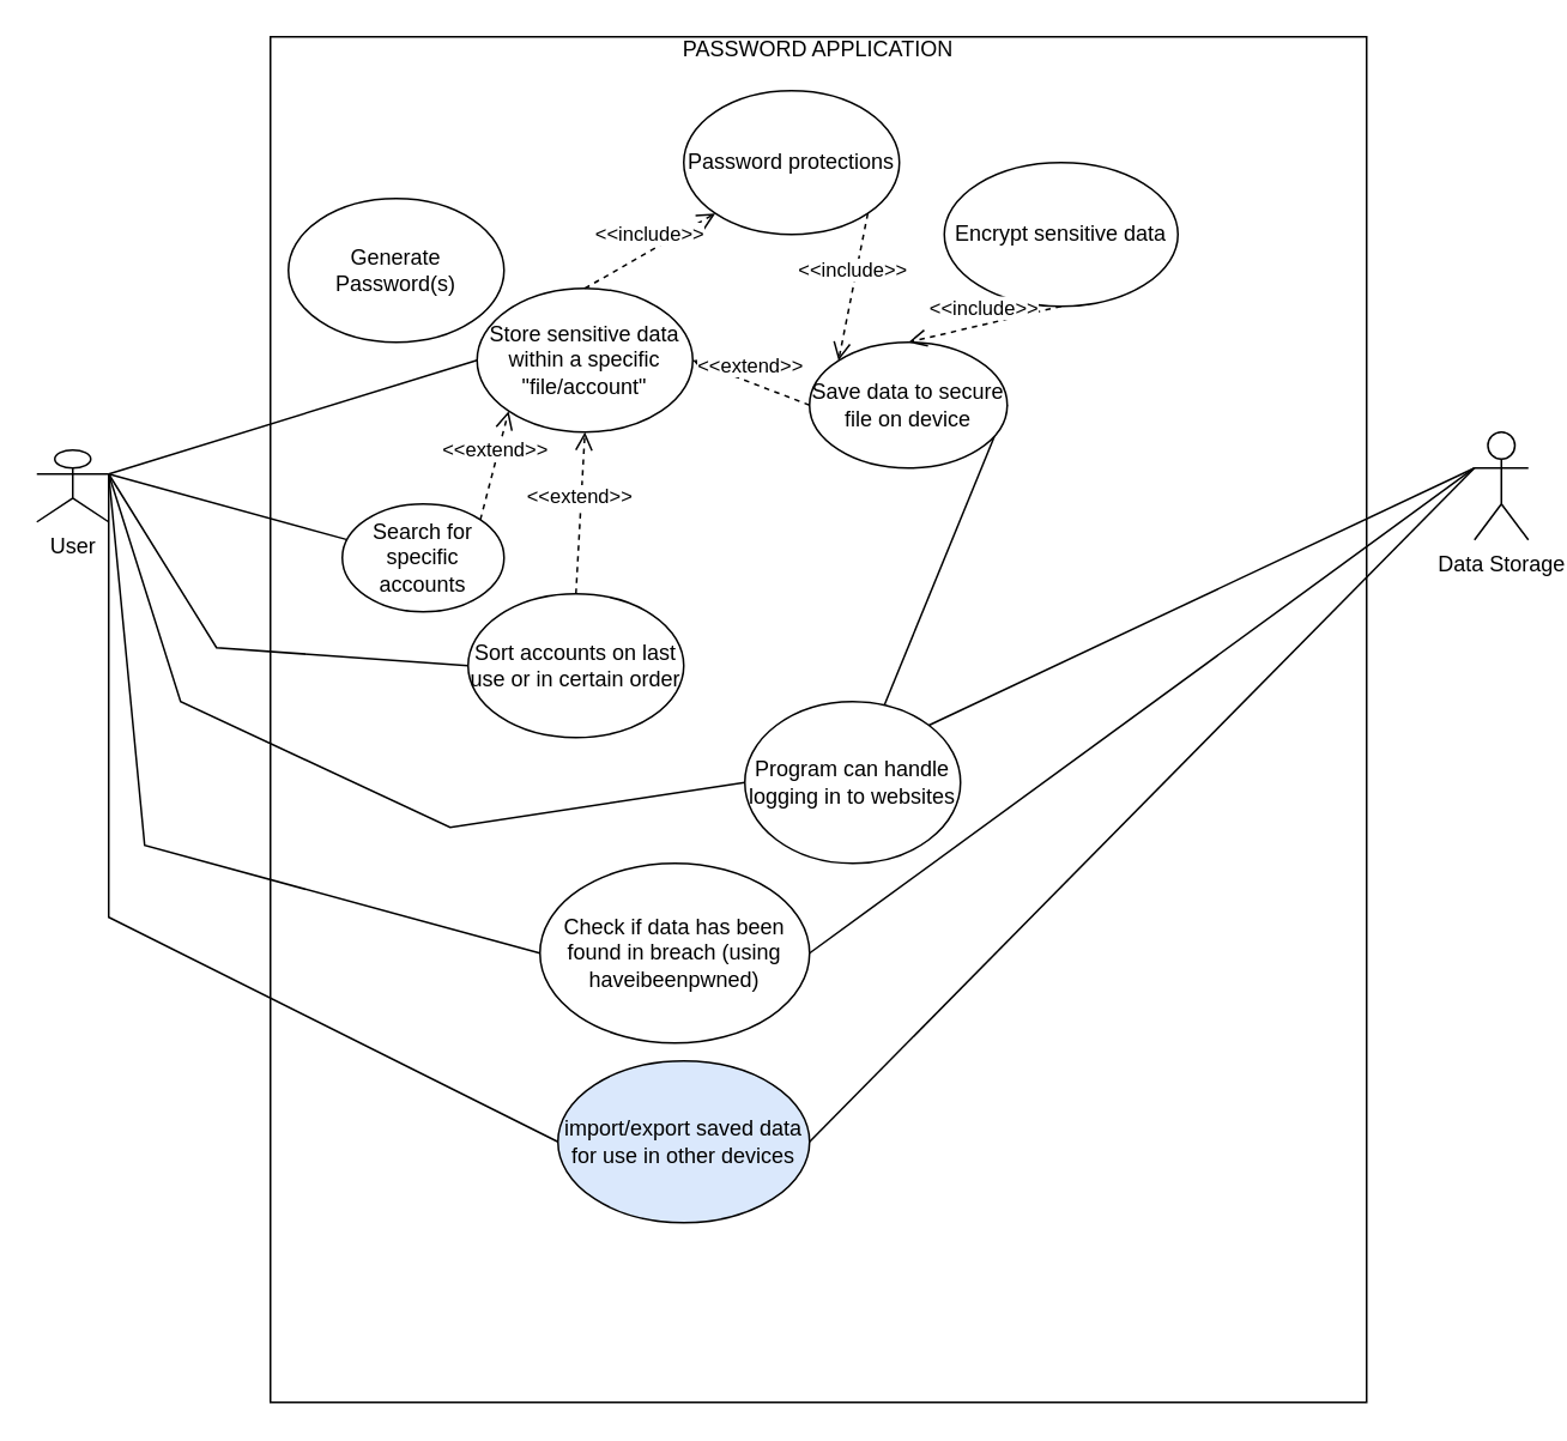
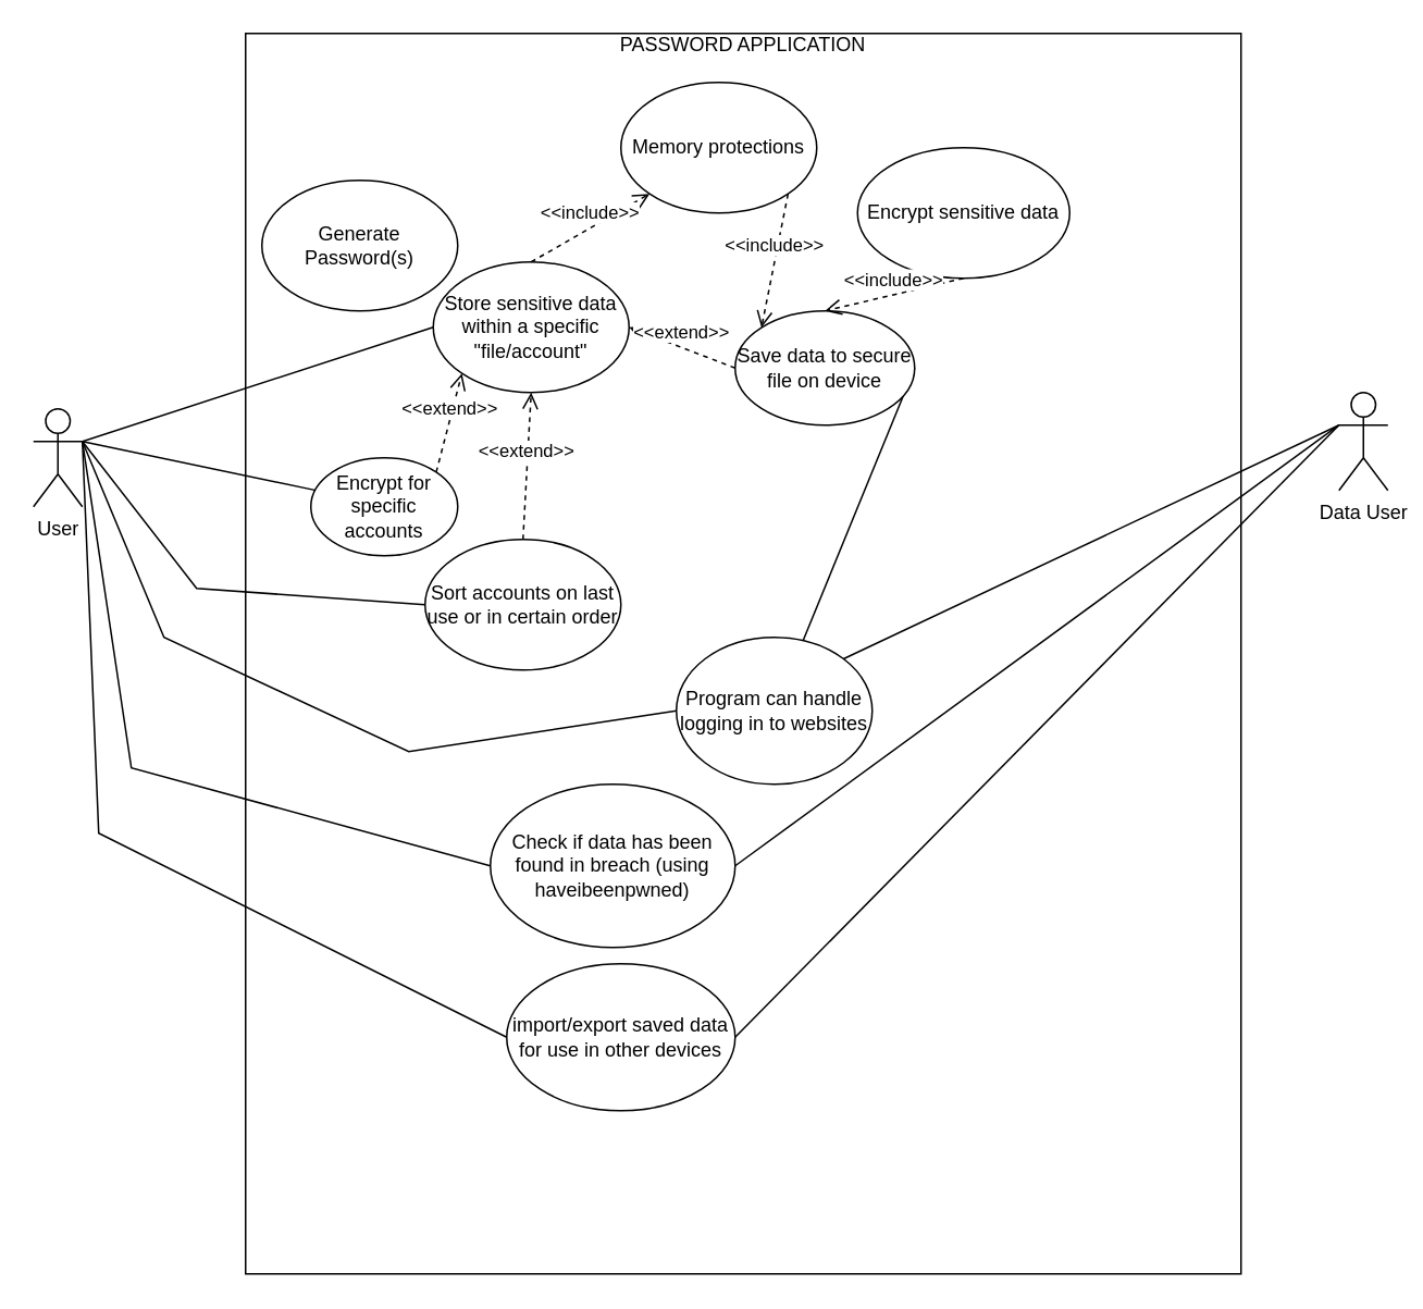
- <mxCell id="22" value="Password protections" style="ellipse;whiteSpace=wrap;html=1;align=center;" vertex="1" parent="1"><mxGeometry x="380" y="50" width="120" height="80" as="geometry" /></mxCell>
+ <mxCell id="22" value="Memory protections" style="ellipse;whiteSpace=wrap;html=1;align=center;" vertex="1" parent="1"><mxGeometry x="380" y="50" width="120" height="80" as="geometry" /></mxCell>
- <mxCell id="3" value="User" style="shape=umlActor;verticalLabelPosition=bottom;verticalAlign=top;html=1;outlineConnect=0;" vertex="1" parent="1"><mxGeometry x="20" y="250" width="40" height="40" as="geometry" /></mxCell>
+ <mxCell id="3" value="User" style="shape=umlActor;verticalLabelPosition=bottom;verticalAlign=top;html=1;outlineConnect=0;" vertex="1" parent="1"><mxGeometry x="20" y="250" width="30" height="60" as="geometry" /></mxCell>
- <mxCell id="7" value="Search for specific accounts" style="ellipse;whiteSpace=wrap;html=1;align=center;" vertex="1" parent="1"><mxGeometry x="190" y="280" width="90" height="60" as="geometry" /></mxCell>
+ <mxCell id="7" value="Encrypt for specific accounts" style="ellipse;whiteSpace=wrap;html=1;align=center;" vertex="1" parent="1"><mxGeometry x="190" y="280" width="90" height="60" as="geometry" /></mxCell>
- <mxCell id="4" value="Data Storage" style="shape=umlActor;verticalLabelPosition=bottom;verticalAlign=top;html=1;outlineConnect=0;" vertex="1" parent="1"><mxGeometry x="820" y="240" width="30" height="60" as="geometry" /></mxCell>
+ <mxCell id="4" value="Data User" style="shape=umlActor;verticalLabelPosition=bottom;verticalAlign=top;html=1;outlineConnect=0;" vertex="1" parent="1"><mxGeometry x="820" y="240" width="30" height="60" as="geometry" /></mxCell>
- <mxCell id="21" value="import/export saved data for use in other devices" style="ellipse;whiteSpace=wrap;html=1;align=center;fillColor=#dae8fc;" vertex="1" parent="1"><mxGeometry x="310" y="590" width="140" height="90" as="geometry" /></mxCell>
+ <mxCell id="21" value="import/export saved data for use in other devices" style="ellipse;whiteSpace=wrap;html=1;align=center;" vertex="1" parent="1"><mxGeometry x="310" y="590" width="140" height="90" as="geometry" /></mxCell>
